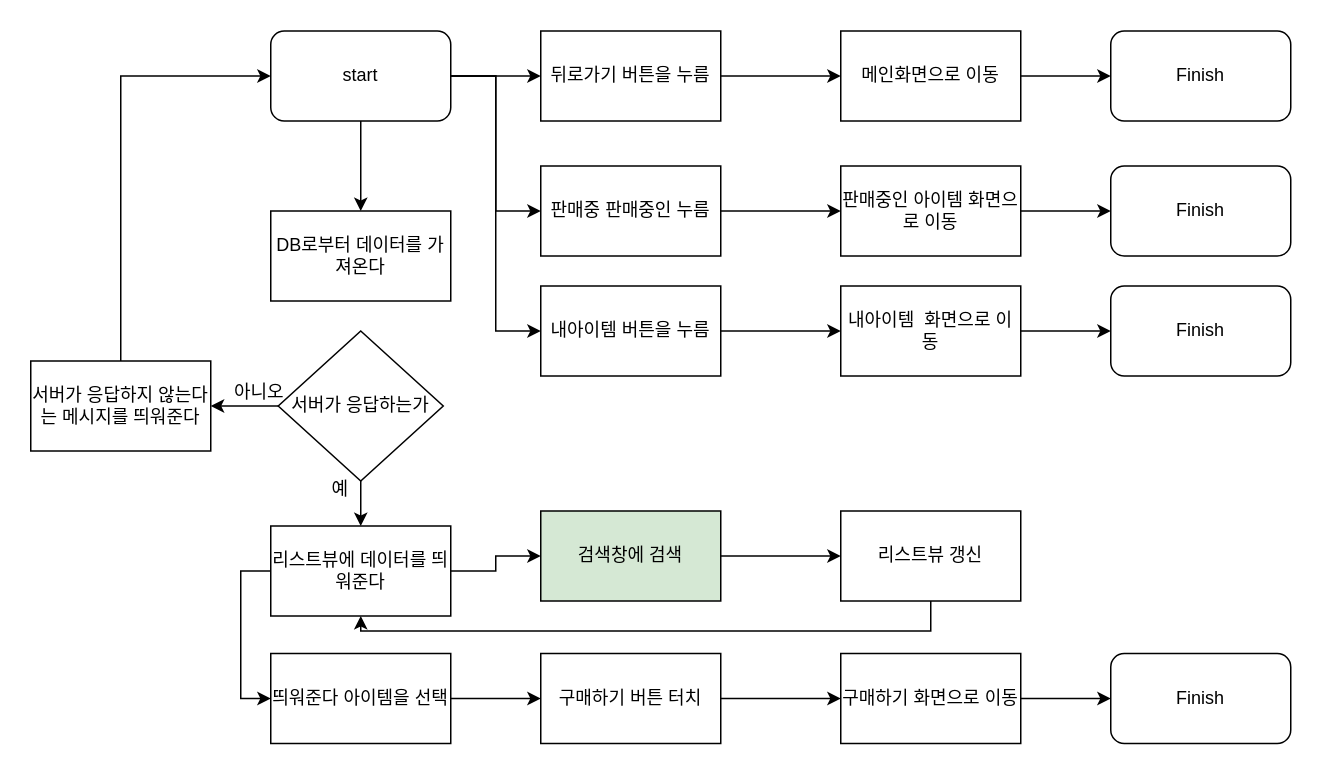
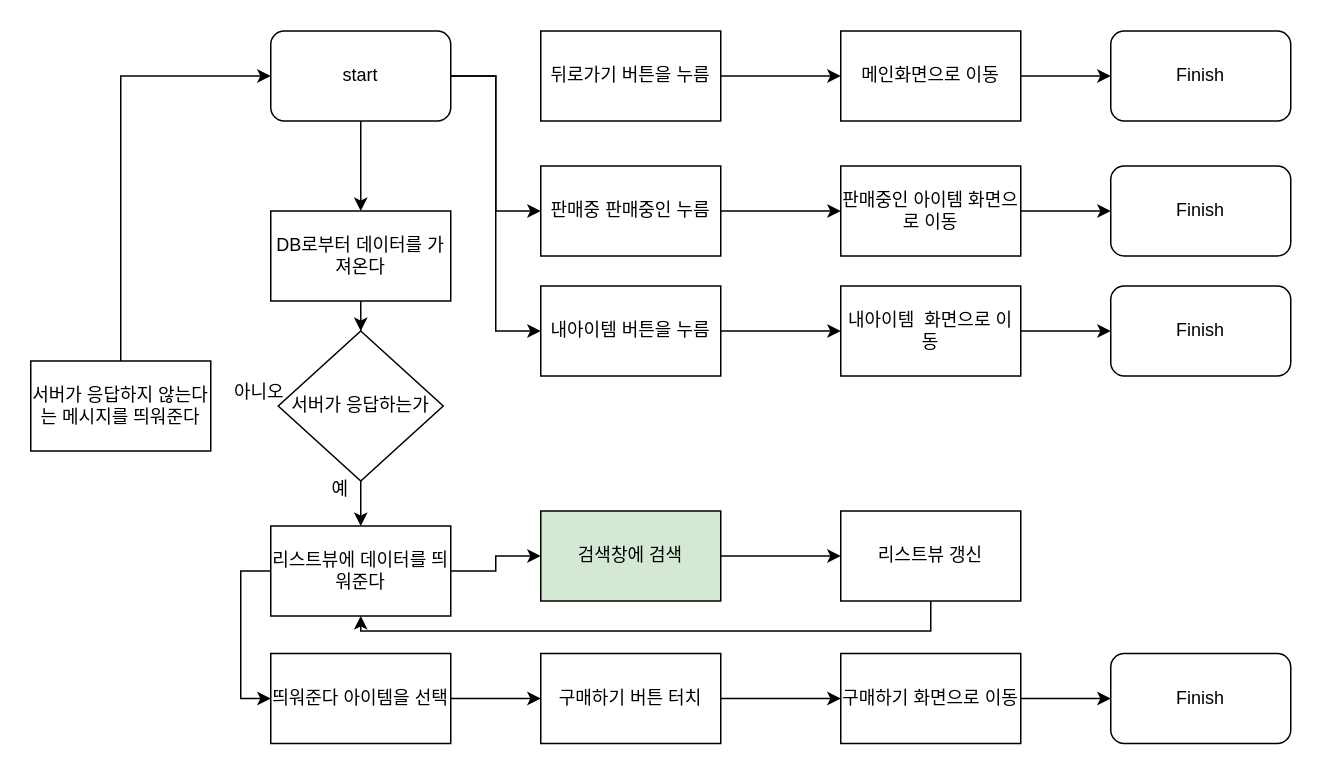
- <mxCell id="2" style="edgeStyle=orthogonalEdgeStyle;rounded=0;orthogonalLoop=1;jettySize=auto;html=1;exitX=1;exitY=0.5;exitDx=0;exitDy=0;entryX=0;entryY=0.5;entryDx=0;entryDy=0;" parent="1" source="6" target="8" edge="1"><mxGeometry relative="1" as="geometry" /></mxCell>
+ <mxCell id="12" value="" style="edgeStyle=orthogonalEdgeStyle;rounded=0;orthogonalLoop=1;jettySize=auto;html=1;" parent="1" source="13" target="40" edge="1"><mxGeometry relative="1" as="geometry" /></mxCell>
- <mxCell id="39" value="" style="edgeStyle=orthogonalEdgeStyle;rounded=0;orthogonalLoop=1;jettySize=auto;html=1;" edge="1" parent="1" source="40" target="44"><mxGeometry relative="1" as="geometry" /></mxCell>
